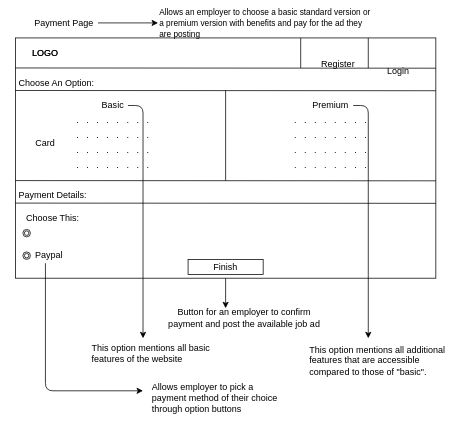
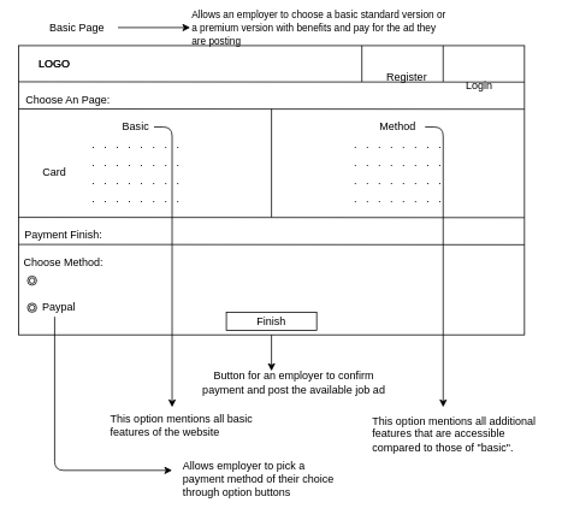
- <mxCell id="33" value="Payment Page" style="text;html=1;strokeColor=none;fillColor=none;align=center;verticalAlign=middle;whiteSpace=wrap;rounded=0;" vertex="1" parent="1"><mxGeometry x="30" y="20" width="110" height="20" as="geometry" /></mxCell>
+ <mxCell id="33" value="Basic Page" style="text;html=1;strokeColor=none;fillColor=none;align=center;verticalAlign=middle;whiteSpace=wrap;rounded=0;" vertex="1" parent="1"><mxGeometry x="30" y="20" width="110" height="20" as="geometry" /></mxCell>
- <mxCell id="14" value="Choose An Option:" style="text;html=1;strokeColor=none;fillColor=none;align=center;verticalAlign=middle;whiteSpace=wrap;rounded=0;" vertex="1" parent="1"><mxGeometry x="20" y="100" width="110" height="20" as="geometry" /></mxCell>
+ <mxCell id="14" value="Choose An Page:" style="text;html=1;strokeColor=none;fillColor=none;align=center;verticalAlign=middle;whiteSpace=wrap;rounded=0;" vertex="1" parent="1"><mxGeometry x="20" y="100" width="110" height="20" as="geometry" /></mxCell>
- <mxCell id="16" value="Premium" style="text;html=1;strokeColor=none;fillColor=none;align=center;verticalAlign=middle;whiteSpace=wrap;rounded=0;" vertex="1" parent="1"><mxGeometry x="420" y="130" width="40" height="20" as="geometry" /></mxCell>
+ <mxCell id="16" value="Method" style="text;html=1;strokeColor=none;fillColor=none;align=center;verticalAlign=middle;whiteSpace=wrap;rounded=0;" vertex="1" parent="1"><mxGeometry x="420" y="130" width="40" height="20" as="geometry" /></mxCell>
- <mxCell id="25" value="Payment Details:" style="text;html=1;strokeColor=none;fillColor=none;align=center;verticalAlign=middle;whiteSpace=wrap;rounded=0;" vertex="1" parent="1"><mxGeometry x="20" y="250" width="100" height="20" as="geometry" /></mxCell>
+ <mxCell id="25" value="Payment Finish:" style="text;html=1;strokeColor=none;fillColor=none;align=center;verticalAlign=middle;whiteSpace=wrap;rounded=0;" vertex="1" parent="1"><mxGeometry x="20" y="250" width="100" height="20" as="geometry" /></mxCell>
- <mxCell id="26" value="Choose This:" style="text;html=1;strokeColor=none;fillColor=none;align=center;verticalAlign=middle;whiteSpace=wrap;rounded=0;" vertex="1" parent="1"><mxGeometry x="20" y="280" width="100" height="20" as="geometry" /></mxCell>
+ <mxCell id="26" value="Choose Method:" style="text;html=1;strokeColor=none;fillColor=none;align=center;verticalAlign=middle;whiteSpace=wrap;rounded=0;" vertex="1" parent="1"><mxGeometry x="20" y="280" width="100" height="20" as="geometry" /></mxCell>
